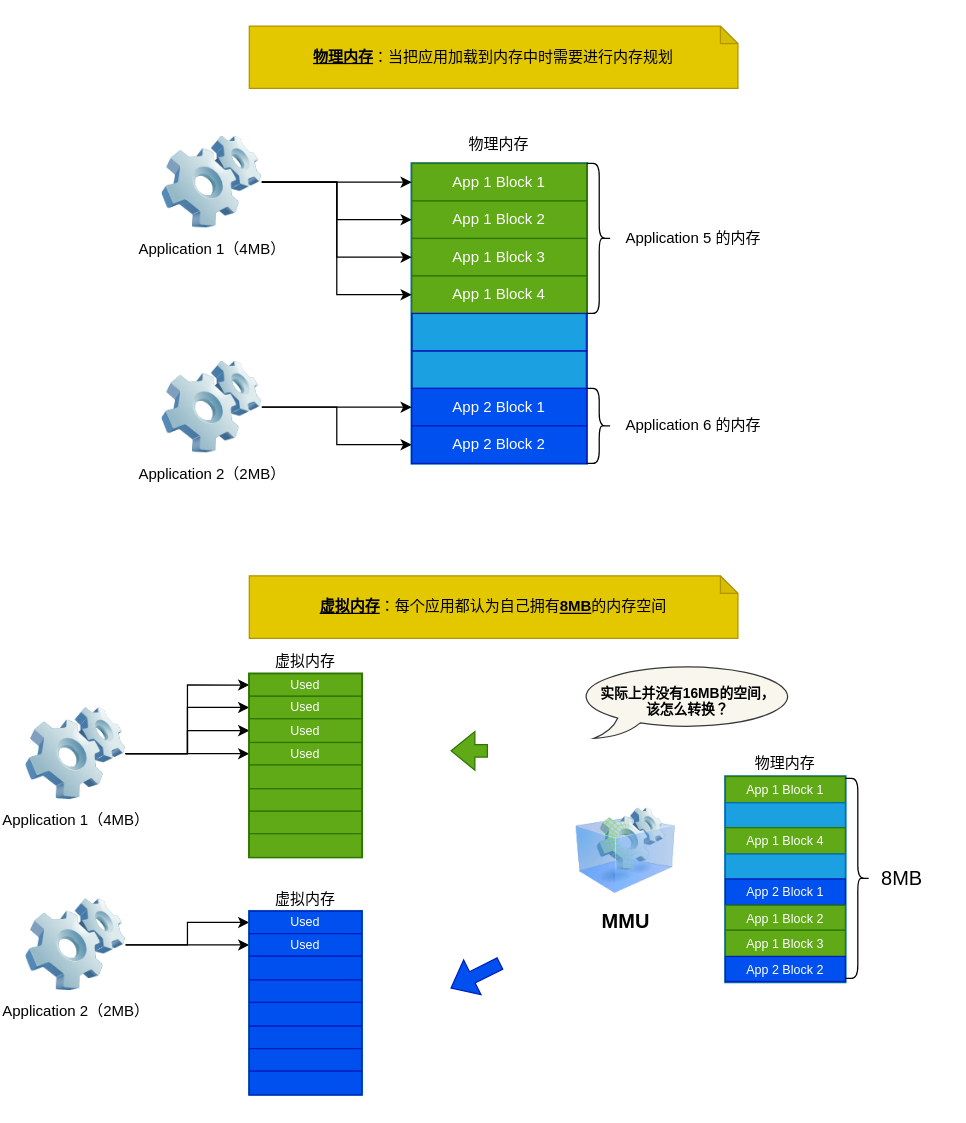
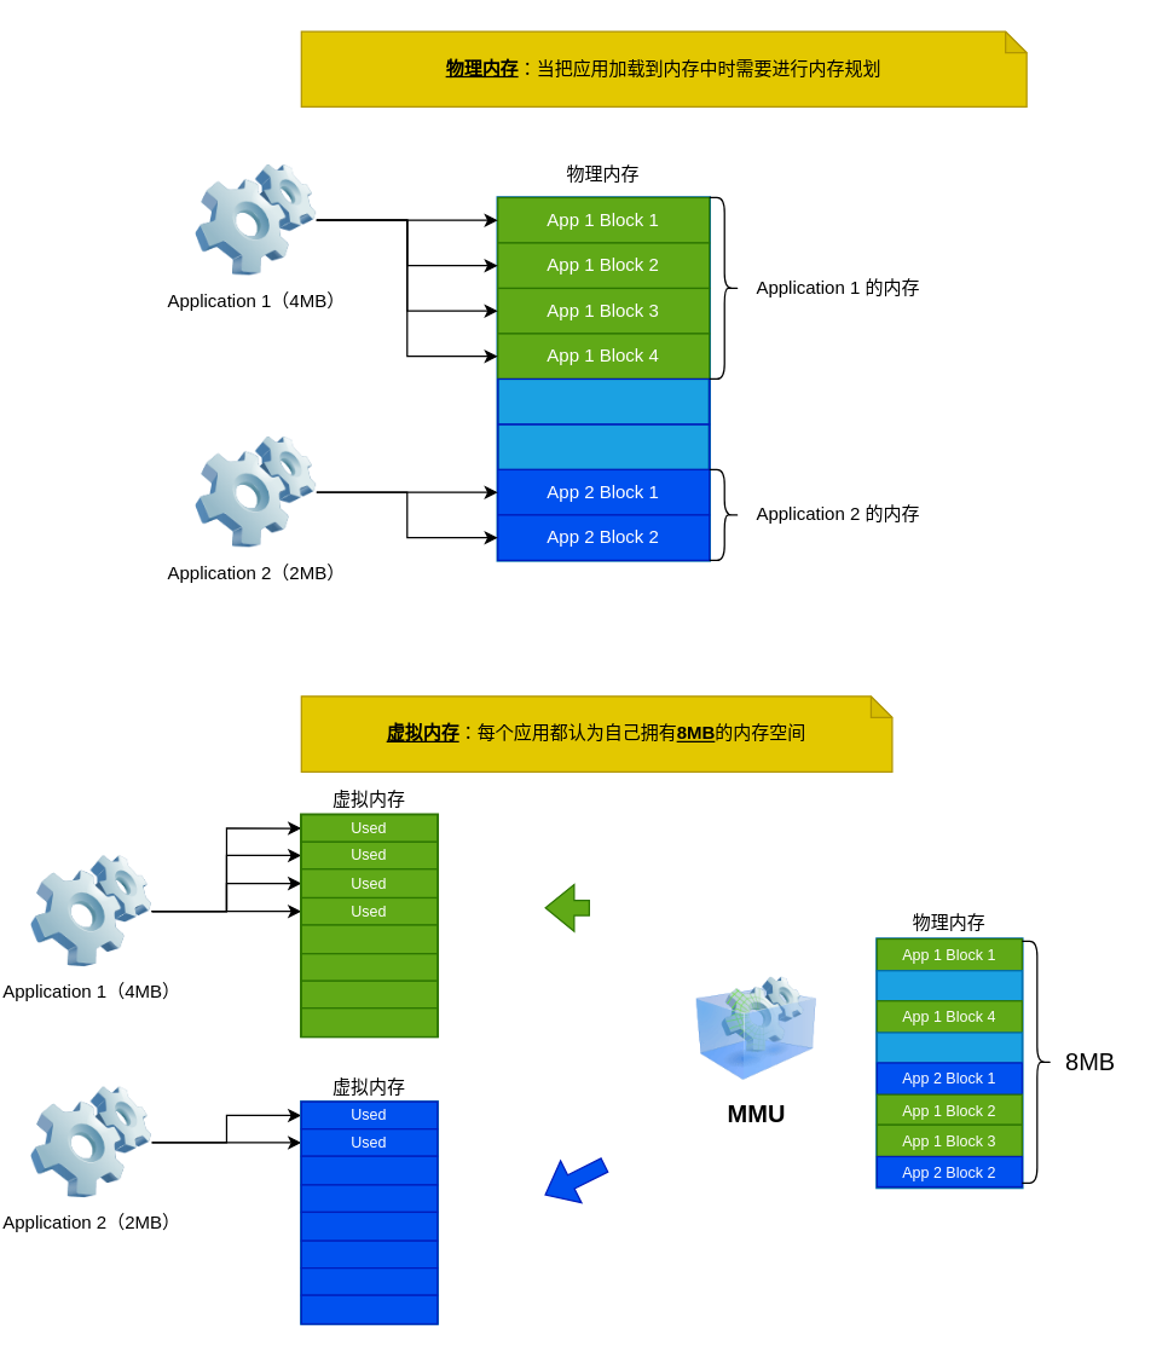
- <mxCell id="33" value="&lt;b&gt;&lt;u&gt;物理内存&lt;/u&gt;&lt;/b&gt;：当把应用加载到内存中时需要进行内存规划" style="shape=note;whiteSpace=wrap;html=1;backgroundOutline=1;darkOpacity=0.05;size=14;fillColor=#e3c800;fontColor=#000000;strokeColor=#B09500;" parent="1" vertex="1"><mxGeometry x="199" y="20" width="391" height="50" as="geometry" /></mxCell>
+ <mxCell id="33" value="&lt;b&gt;&lt;u&gt;物理内存&lt;/u&gt;&lt;/b&gt;：当把应用加载到内存中时需要进行内存规划" style="shape=note;whiteSpace=wrap;html=1;backgroundOutline=1;darkOpacity=0.05;size=14;fillColor=#e3c800;fontColor=#000000;strokeColor=#B09500;" parent="1" vertex="1"><mxGeometry x="199" y="20" width="480" height="50" as="geometry" /></mxCell>
- <mxCell id="30" value="Application 5 的内存" style="text;html=1;align=center;verticalAlign=middle;resizable=0;points=[];autosize=1;strokeColor=none;fillColor=none;" parent="1" vertex="1"><mxGeometry x="489" y="175" width="130" height="30" as="geometry" /></mxCell>
+ <mxCell id="30" value="Application 1 的内存" style="text;html=1;align=center;verticalAlign=middle;resizable=0;points=[];autosize=1;strokeColor=none;fillColor=none;" parent="1" vertex="1"><mxGeometry x="489" y="175" width="130" height="30" as="geometry" /></mxCell>
- <mxCell id="32" value="Application 6 的内存" style="text;html=1;align=center;verticalAlign=middle;resizable=0;points=[];autosize=1;strokeColor=none;fillColor=none;" parent="1" vertex="1"><mxGeometry x="489" y="325" width="130" height="30" as="geometry" /></mxCell>
+ <mxCell id="32" value="Application 2 的内存" style="text;html=1;align=center;verticalAlign=middle;resizable=0;points=[];autosize=1;strokeColor=none;fillColor=none;" parent="1" vertex="1"><mxGeometry x="489" y="325" width="130" height="30" as="geometry" /></mxCell>
- <mxCell id="103" value="&lt;font style=&quot;font-size: 11px;&quot; color=&quot;#000000&quot;&gt;&lt;b style=&quot;&quot;&gt;实际上并没有16MB的空间，&lt;/b&gt;&lt;/font&gt;&lt;div style=&quot;font-size: 11px;&quot;&gt;&lt;font style=&quot;font-size: 11px;&quot; color=&quot;#000000&quot;&gt;&lt;b style=&quot;&quot;&gt;该怎么转换？&lt;/b&gt;&lt;/font&gt;&lt;/div&gt;" style="whiteSpace=wrap;html=1;shape=mxgraph.basic.oval_callout;fillColor=#f9f7ed;strokeColor=#36393d;" parent="1" vertex="1"><mxGeometry x="460" y="530" width="180" height="60" as="geometry" /></mxCell>
